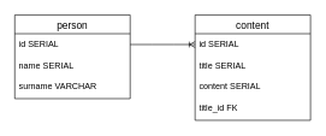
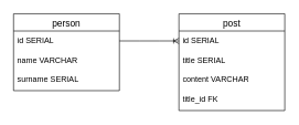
- <mxCell id="2" value="content" style="swimlane;fontStyle=0;childLayout=stackLayout;horizontal=1;startSize=26;horizontalStack=0;resizeParent=1;resizeParentMax=0;resizeLast=0;collapsible=1;marginBottom=0;align=center;fontSize=14;" vertex="1" parent="1"><mxGeometry x="270" y="20" width="160" height="146" as="geometry" /></mxCell>
+ <mxCell id="2" value="post" style="swimlane;fontStyle=0;childLayout=stackLayout;horizontal=1;startSize=26;horizontalStack=0;resizeParent=1;resizeParentMax=0;resizeLast=0;collapsible=1;marginBottom=0;align=center;fontSize=14;" vertex="1" parent="1"><mxGeometry x="270" y="20" width="160" height="146" as="geometry" /></mxCell>
- <mxCell id="9" value="name SERIAL" style="text;strokeColor=none;fillColor=none;spacingLeft=4;spacingRight=4;overflow=hidden;rotatable=0;points=[[0,0.5],[1,0.5]];portConstraint=eastwest;fontSize=12;whiteSpace=wrap;html=1;" vertex="1" parent="7"><mxGeometry y="56" width="160" height="30" as="geometry" /></mxCell>
+ <mxCell id="9" value="name VARCHAR" style="text;strokeColor=none;fillColor=none;spacingLeft=4;spacingRight=4;overflow=hidden;rotatable=0;points=[[0,0.5],[1,0.5]];portConstraint=eastwest;fontSize=12;whiteSpace=wrap;html=1;" vertex="1" parent="7"><mxGeometry y="56" width="160" height="30" as="geometry" /></mxCell>
- <mxCell id="10" value="surname VARCHAR" style="text;strokeColor=none;fillColor=none;spacingLeft=4;spacingRight=4;overflow=hidden;rotatable=0;points=[[0,0.5],[1,0.5]];portConstraint=eastwest;fontSize=12;whiteSpace=wrap;html=1;" vertex="1" parent="7"><mxGeometry y="86" width="160" height="30" as="geometry" /></mxCell>
+ <mxCell id="10" value="surname SERIAL" style="text;strokeColor=none;fillColor=none;spacingLeft=4;spacingRight=4;overflow=hidden;rotatable=0;points=[[0,0.5],[1,0.5]];portConstraint=eastwest;fontSize=12;whiteSpace=wrap;html=1;" vertex="1" parent="7"><mxGeometry y="86" width="160" height="30" as="geometry" /></mxCell>
- <mxCell id="5" value="content SERIAL" style="text;strokeColor=none;fillColor=none;spacingLeft=4;spacingRight=4;overflow=hidden;rotatable=0;points=[[0,0.5],[1,0.5]];portConstraint=eastwest;fontSize=12;whiteSpace=wrap;html=1;" vertex="1" parent="2"><mxGeometry y="86" width="160" height="30" as="geometry" /></mxCell>
+ <mxCell id="5" value="content VARCHAR" style="text;strokeColor=none;fillColor=none;spacingLeft=4;spacingRight=4;overflow=hidden;rotatable=0;points=[[0,0.5],[1,0.5]];portConstraint=eastwest;fontSize=12;whiteSpace=wrap;html=1;" vertex="1" parent="2"><mxGeometry y="86" width="160" height="30" as="geometry" /></mxCell>
